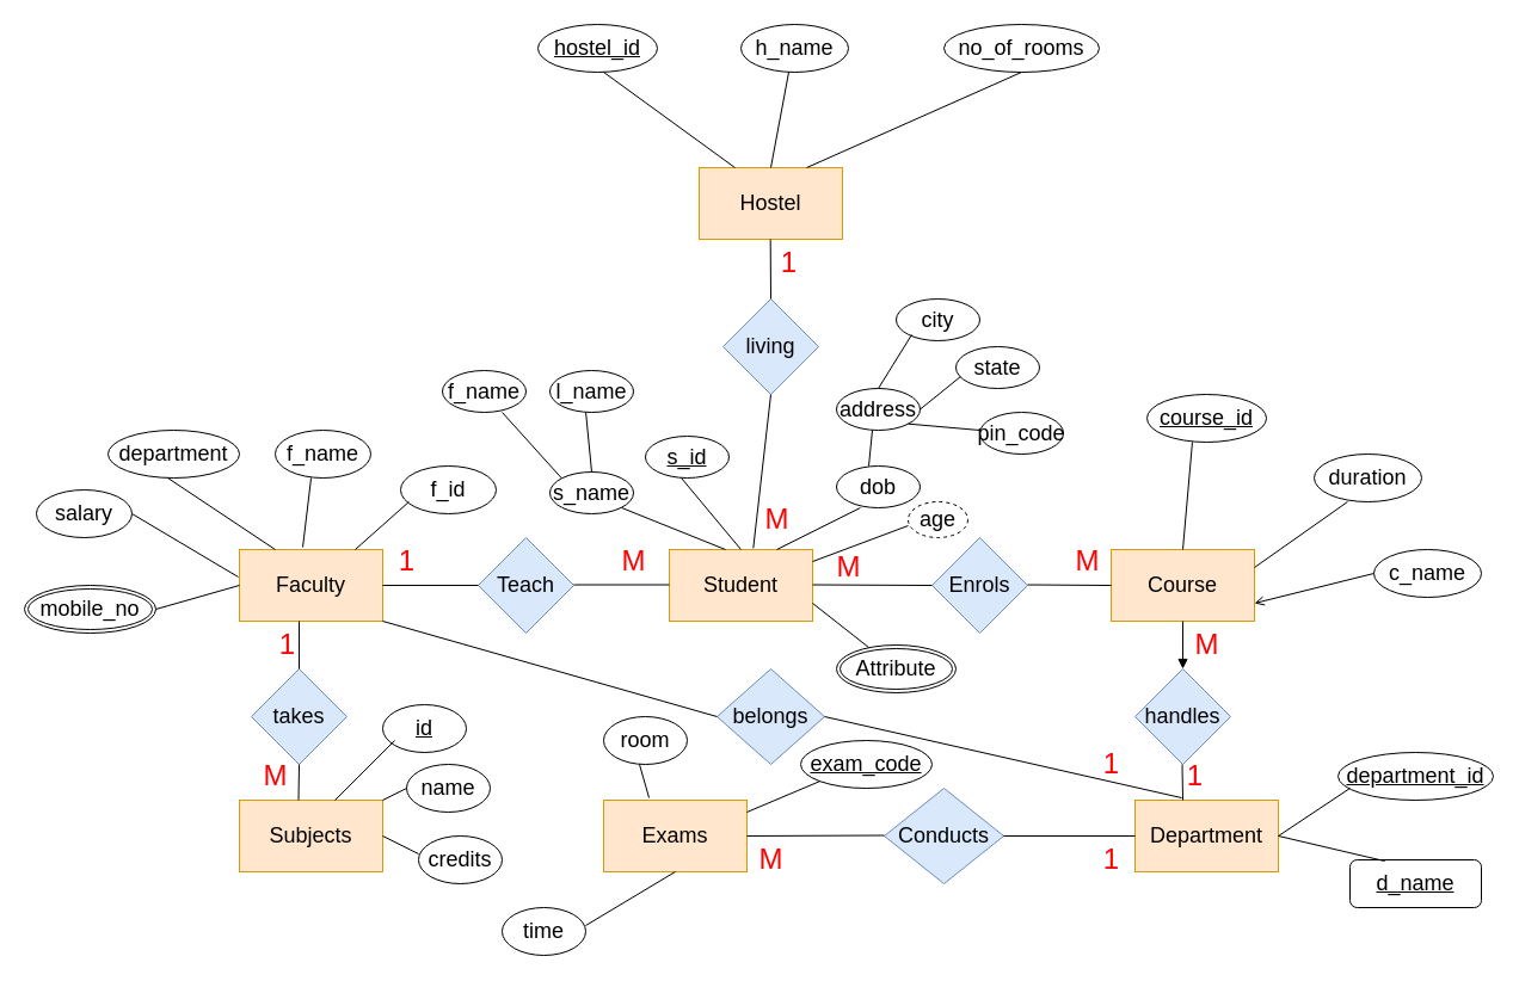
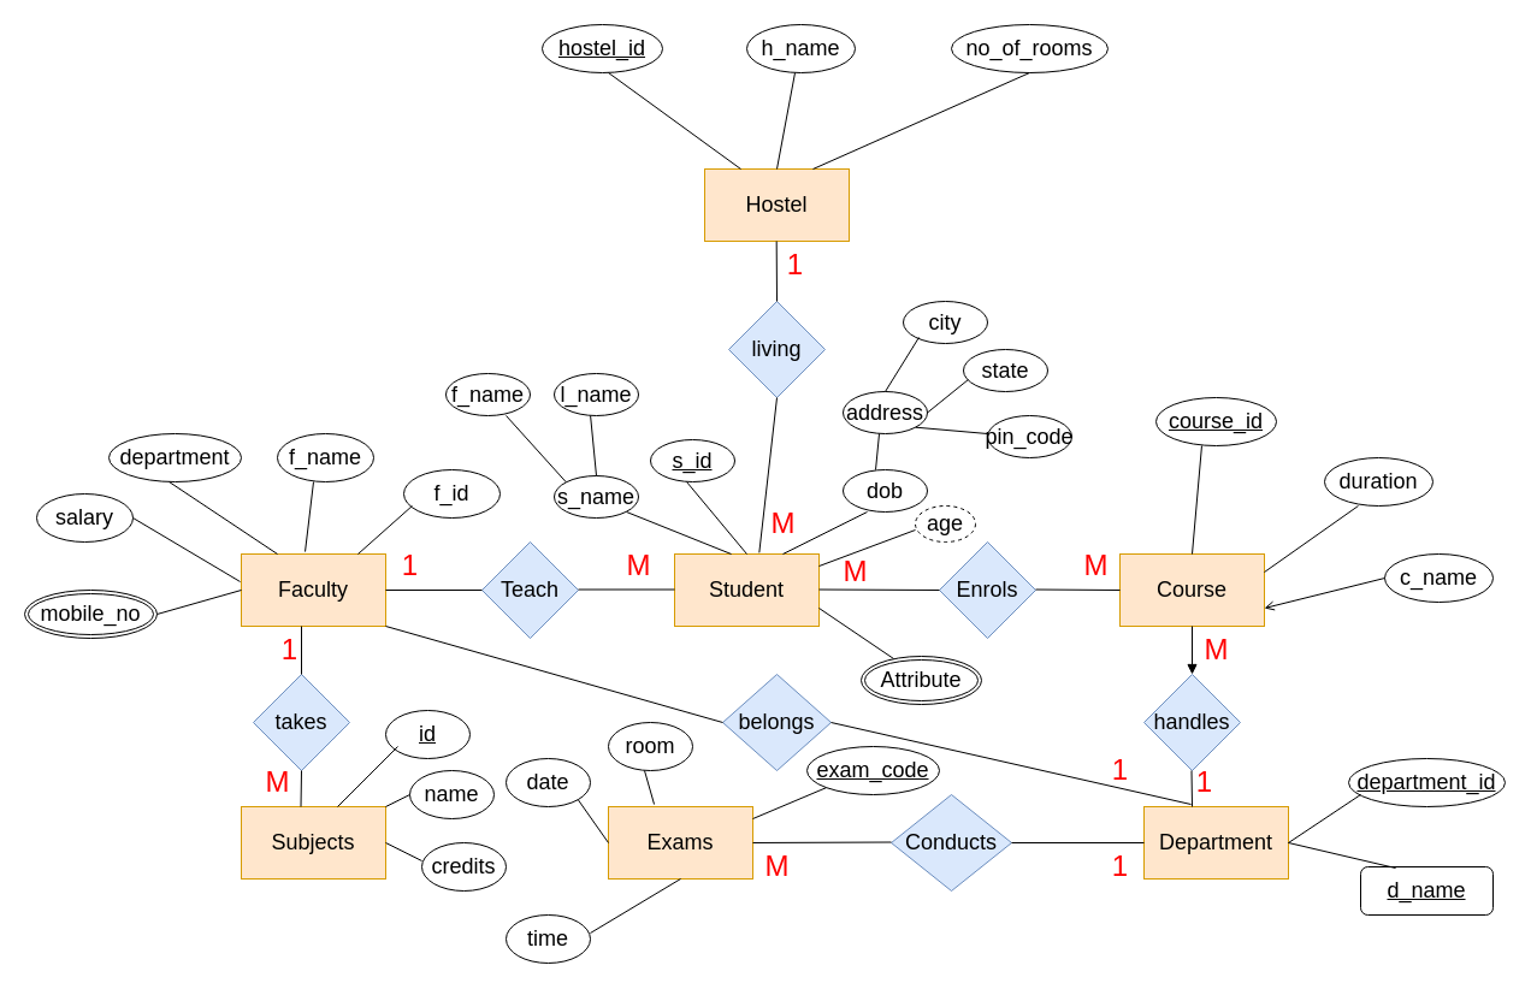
- <mxCell id="54" value="Attribute" style="ellipse;shape=doubleEllipse;margin=3;whiteSpace=wrap;html=1;align=center;fontSize=18;" parent="1" vertex="1"><mxGeometry x="700" y="540" width="100" height="40" as="geometry" /></mxCell>
+ <mxCell id="54" value="Attribute" style="ellipse;shape=doubleEllipse;margin=3;whiteSpace=wrap;html=1;align=center;fontSize=18;" parent="1" vertex="1"><mxGeometry x="715" y="545" width="100" height="40" as="geometry" /></mxCell>
+ <mxCell id="34" value="date" style="ellipse;whiteSpace=wrap;html=1;fontSize=18;" parent="1" vertex="1"><mxGeometry x="420" y="630" width="70" height="40" as="geometry" /></mxCell>
+ <mxCell id="38" value="" style="endArrow=none;html=1;rounded=0;fontSize=18;entryX=1;entryY=1;entryDx=0;entryDy=0;exitX=0;exitY=0.5;exitDx=0;exitDy=0;" parent="1" source="9" target="34" edge="1"><mxGeometry width="50" height="50" relative="1" as="geometry"><mxPoint x="498.04" y="688.02" as="sourcePoint" /><mxPoint x="490" y="660" as="targetPoint" /></mxGeometry></mxCell>
